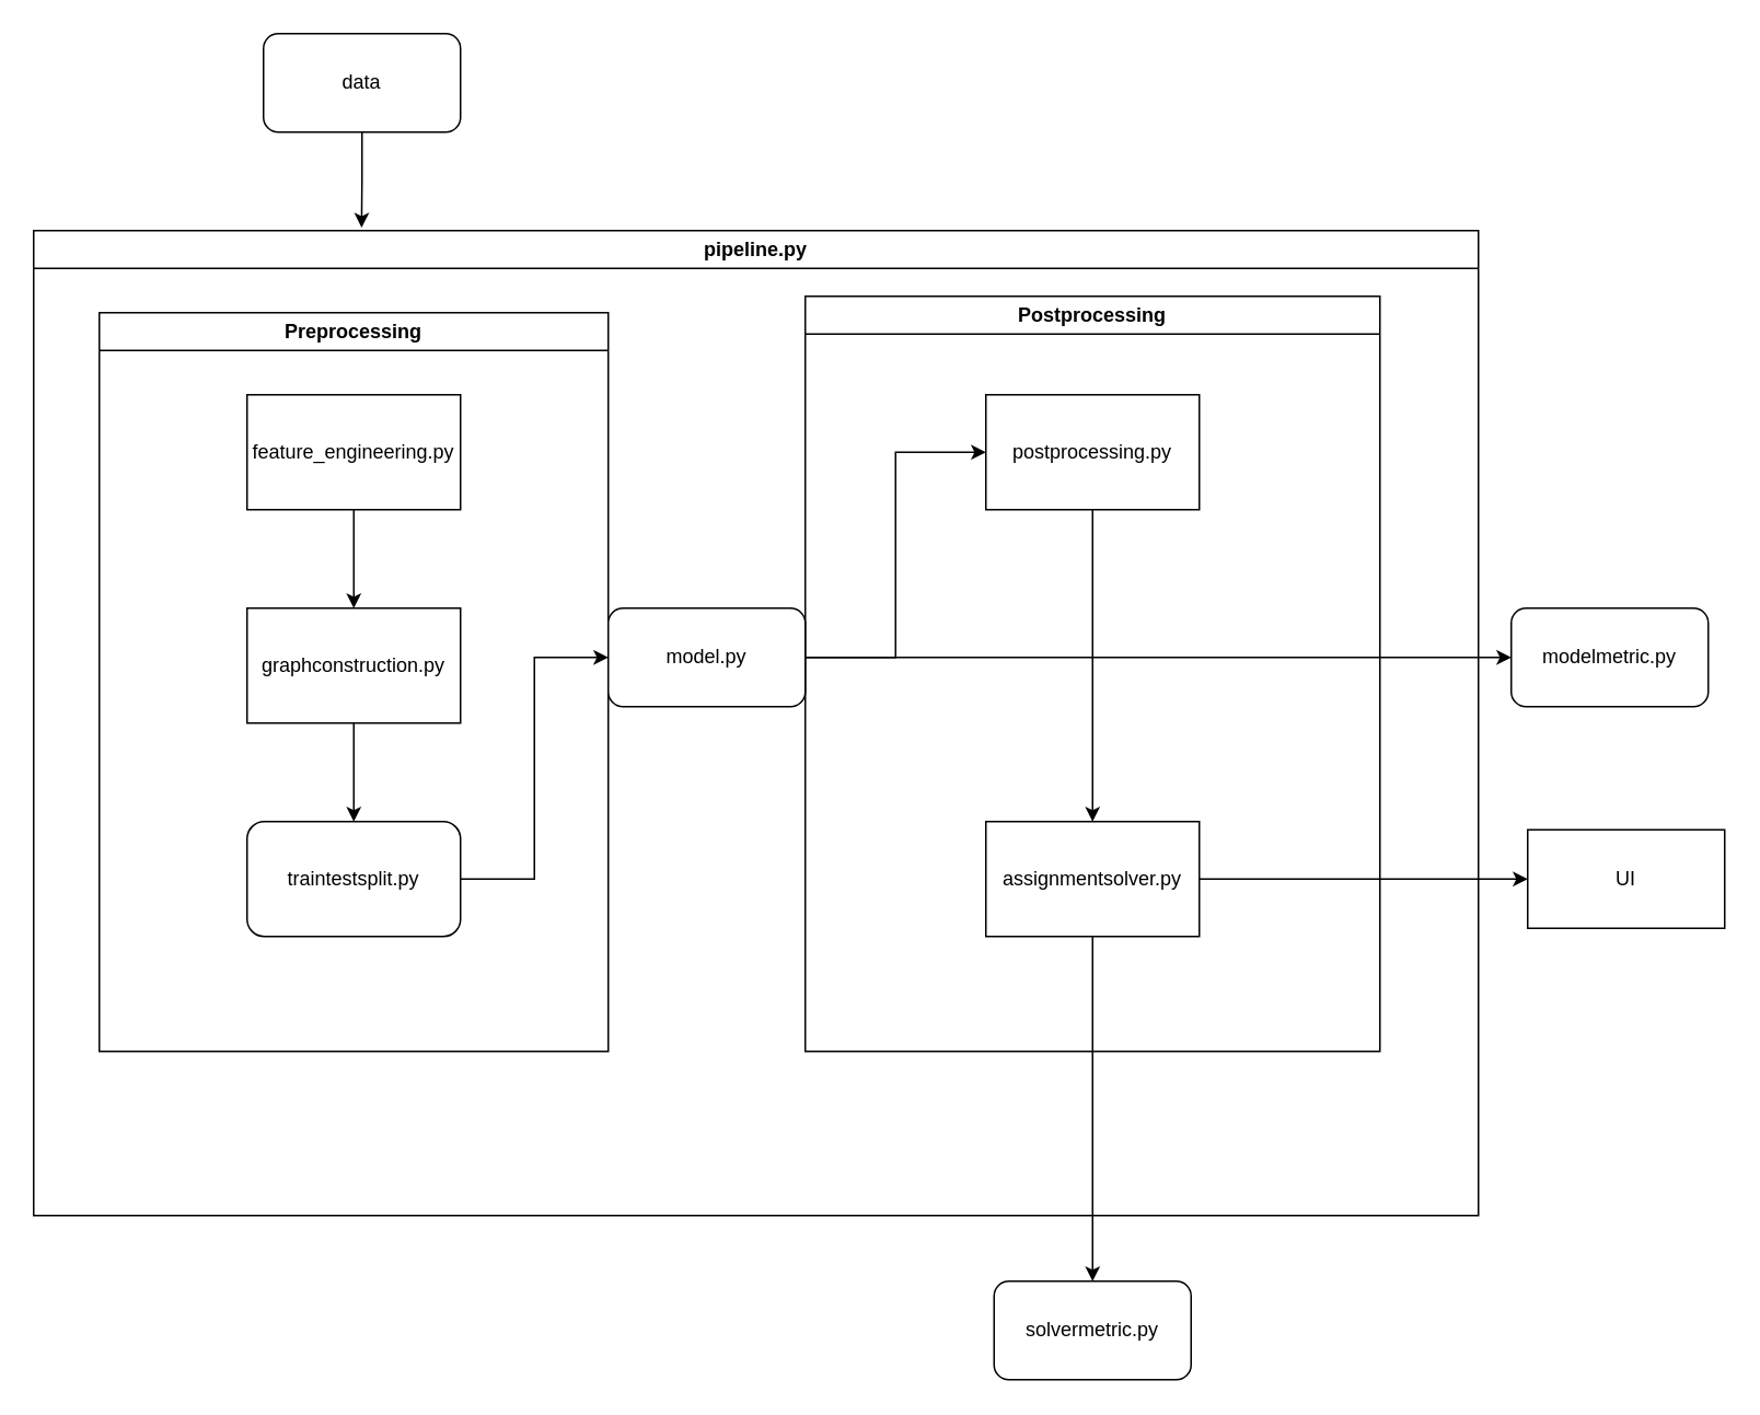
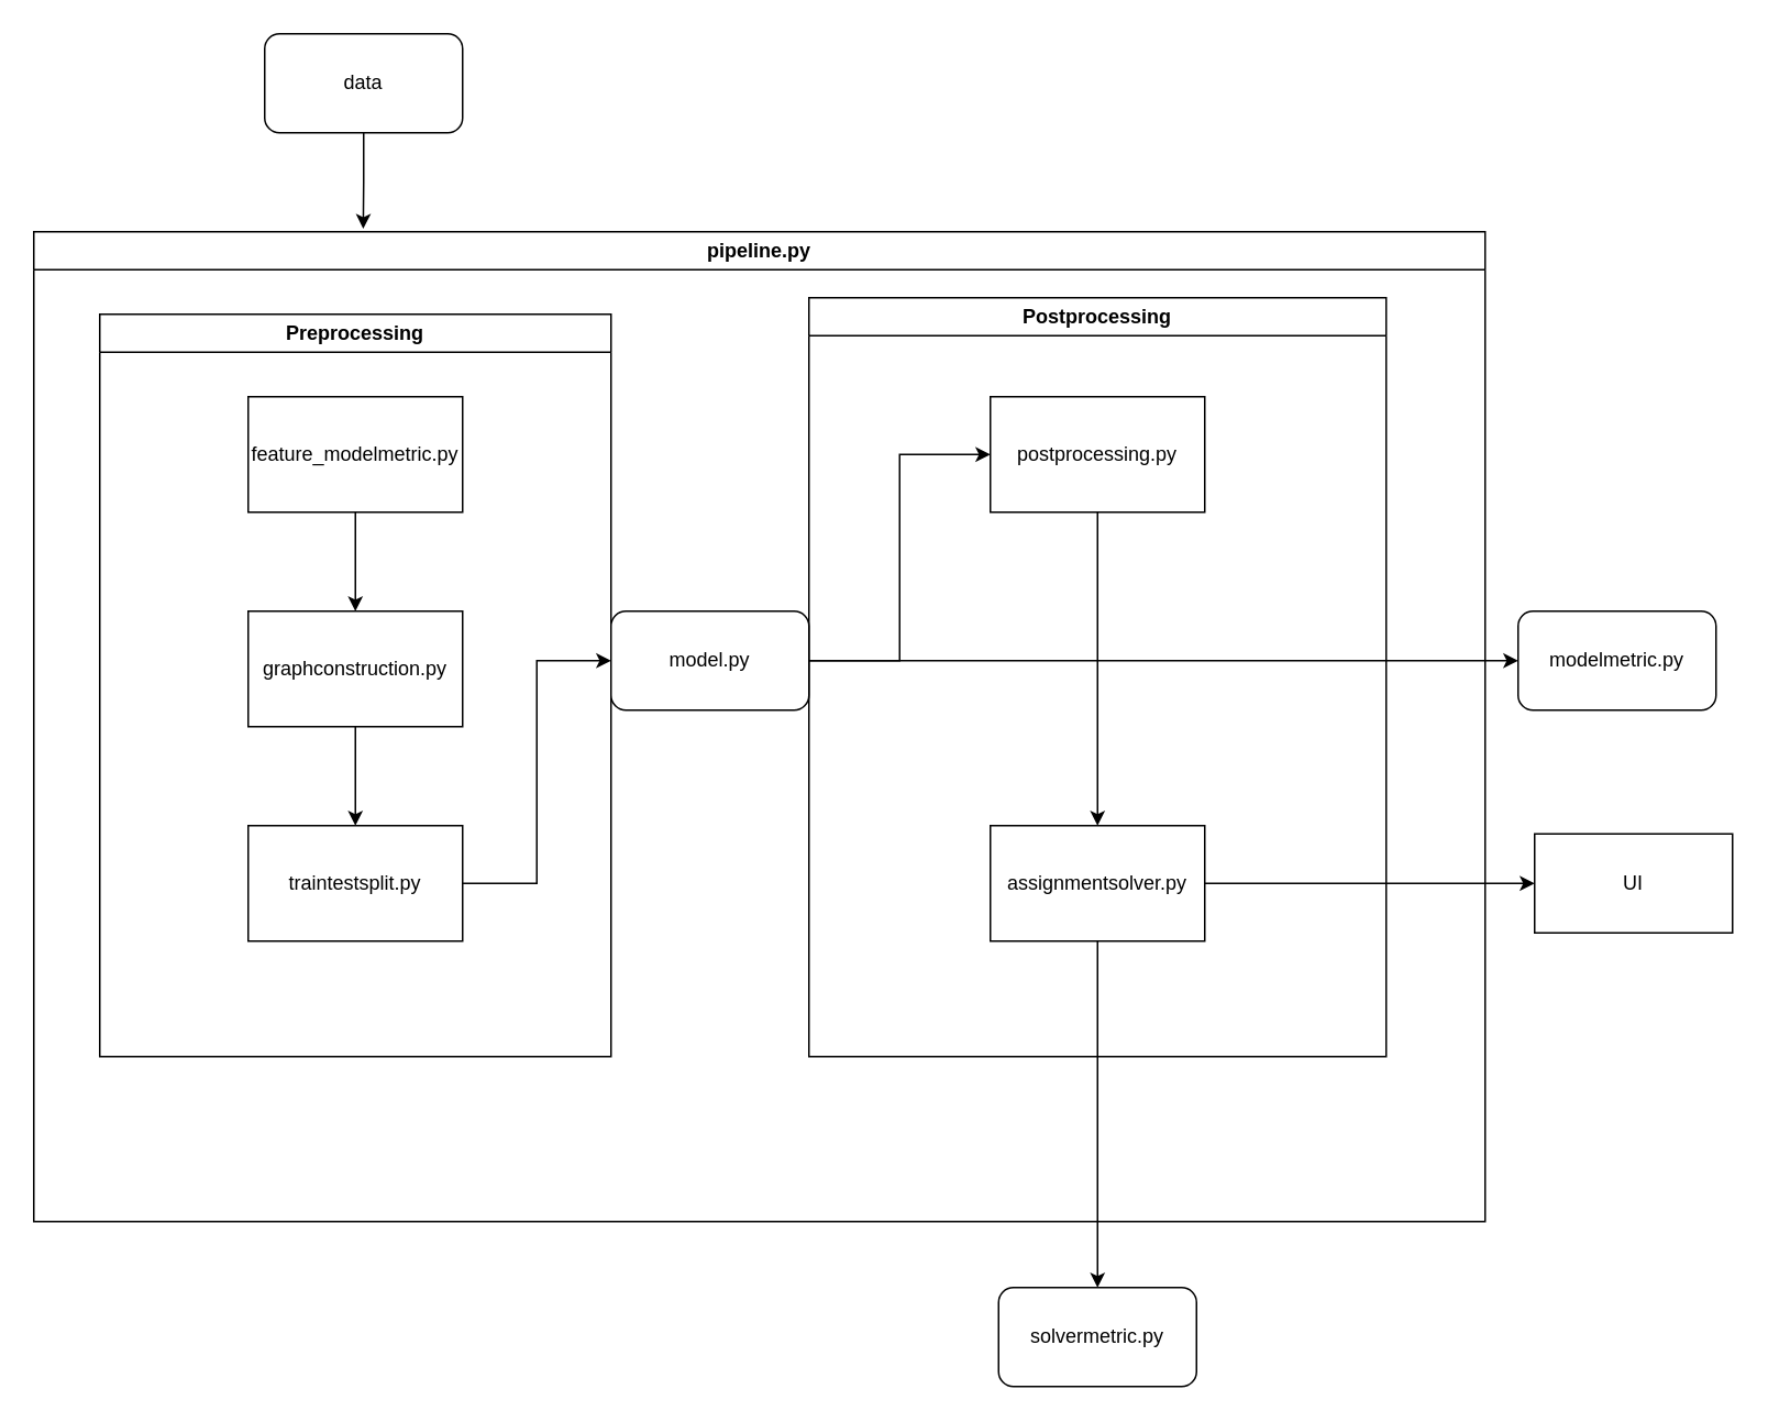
- <mxCell id="4" value="feature_engineering.py" style="rounded=0;whiteSpace=wrap;html=1;" vertex="1" parent="2"><mxGeometry x="90" y="50" width="130" height="70" as="geometry" /></mxCell>
+ <mxCell id="4" value="feature_modelmetric.py" style="rounded=0;whiteSpace=wrap;html=1;" vertex="1" parent="2"><mxGeometry x="90" y="50" width="130" height="70" as="geometry" /></mxCell>
- <mxCell id="7" value="traintestsplit.py" style="whiteSpace=wrap;html=1;rounded=1;" vertex="1" parent="2"><mxGeometry x="90" y="310" width="130" height="70" as="geometry" /></mxCell>
+ <mxCell id="7" value="traintestsplit.py" style="rounded=0;whiteSpace=wrap;html=1;" vertex="1" parent="2"><mxGeometry x="90" y="310" width="130" height="70" as="geometry" /></mxCell>
